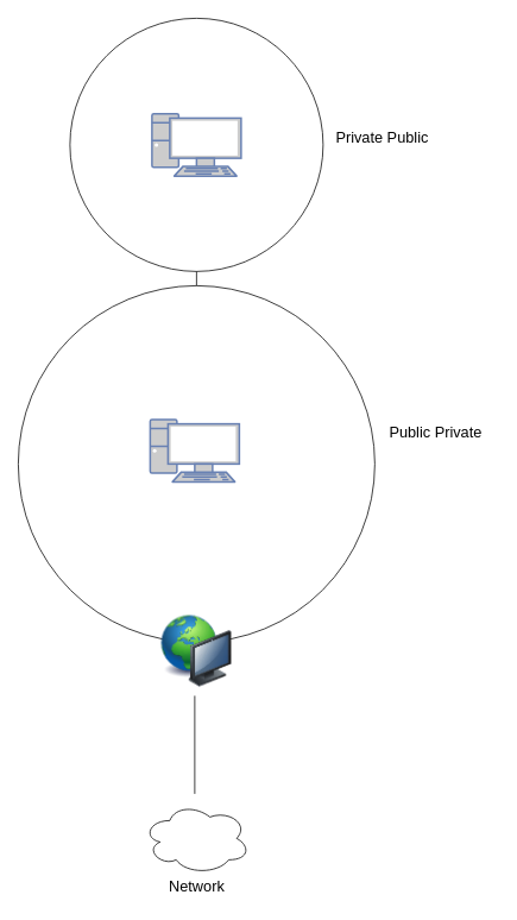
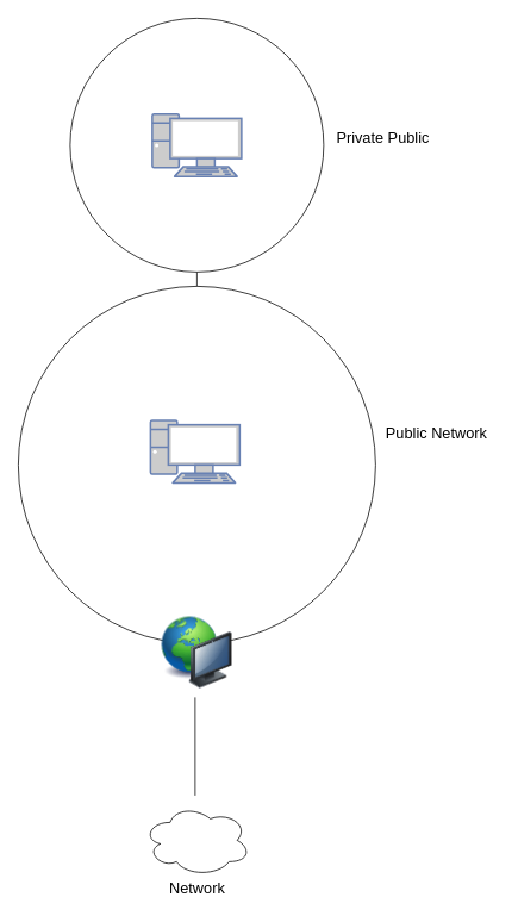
- <mxCell id="8" value="&lt;font style=&quot;font-size: 17px;&quot;&gt;Public Private&lt;/font&gt;" style="text;html=1;align=center;verticalAlign=middle;resizable=0;points=[];autosize=1;strokeColor=none;fillColor=none;" vertex="1" parent="1"><mxGeometry x="418" y="470" width="140" height="30" as="geometry" /></mxCell>
+ <mxCell id="8" value="&lt;font style=&quot;font-size: 17px;&quot;&gt;Public Network&lt;/font&gt;" style="text;html=1;align=center;verticalAlign=middle;resizable=0;points=[];autosize=1;strokeColor=none;fillColor=none;" vertex="1" parent="1"><mxGeometry x="418" y="470" width="140" height="30" as="geometry" /></mxCell>
